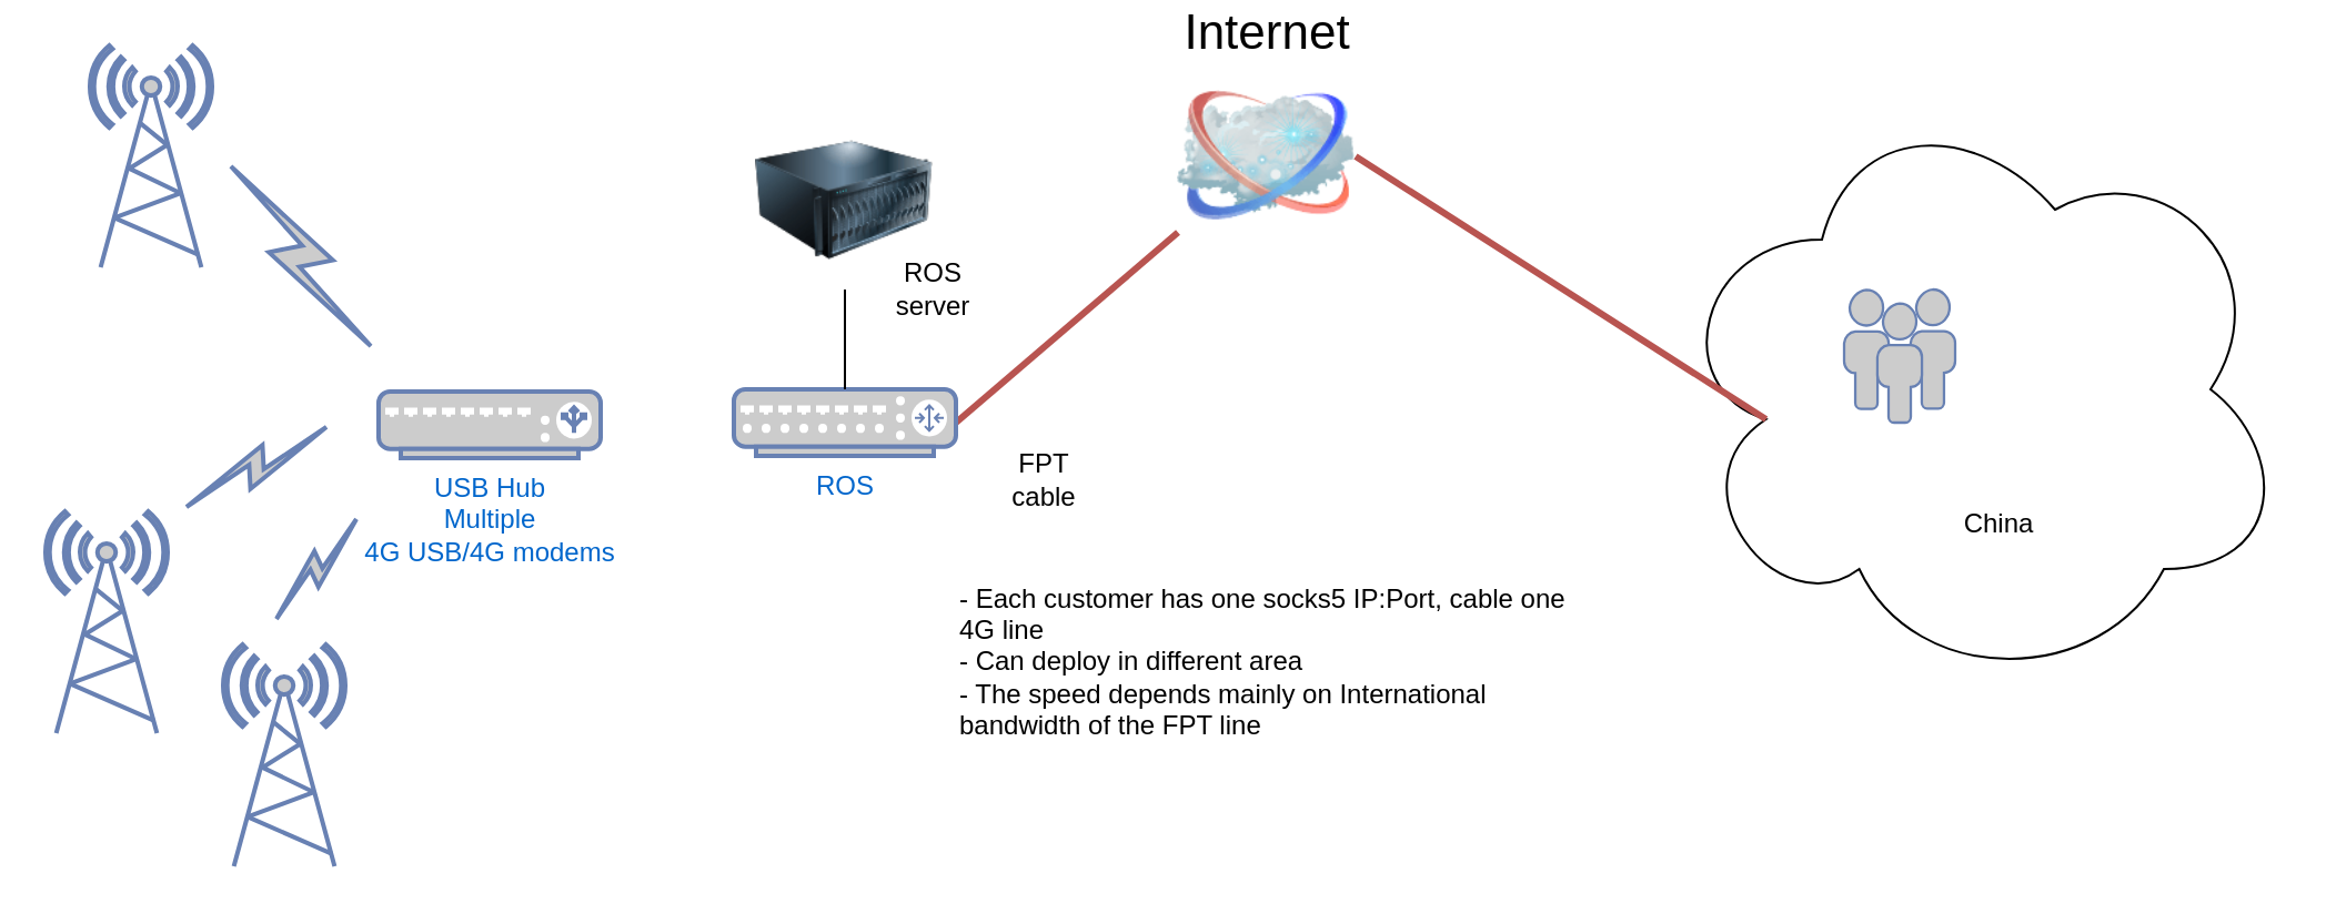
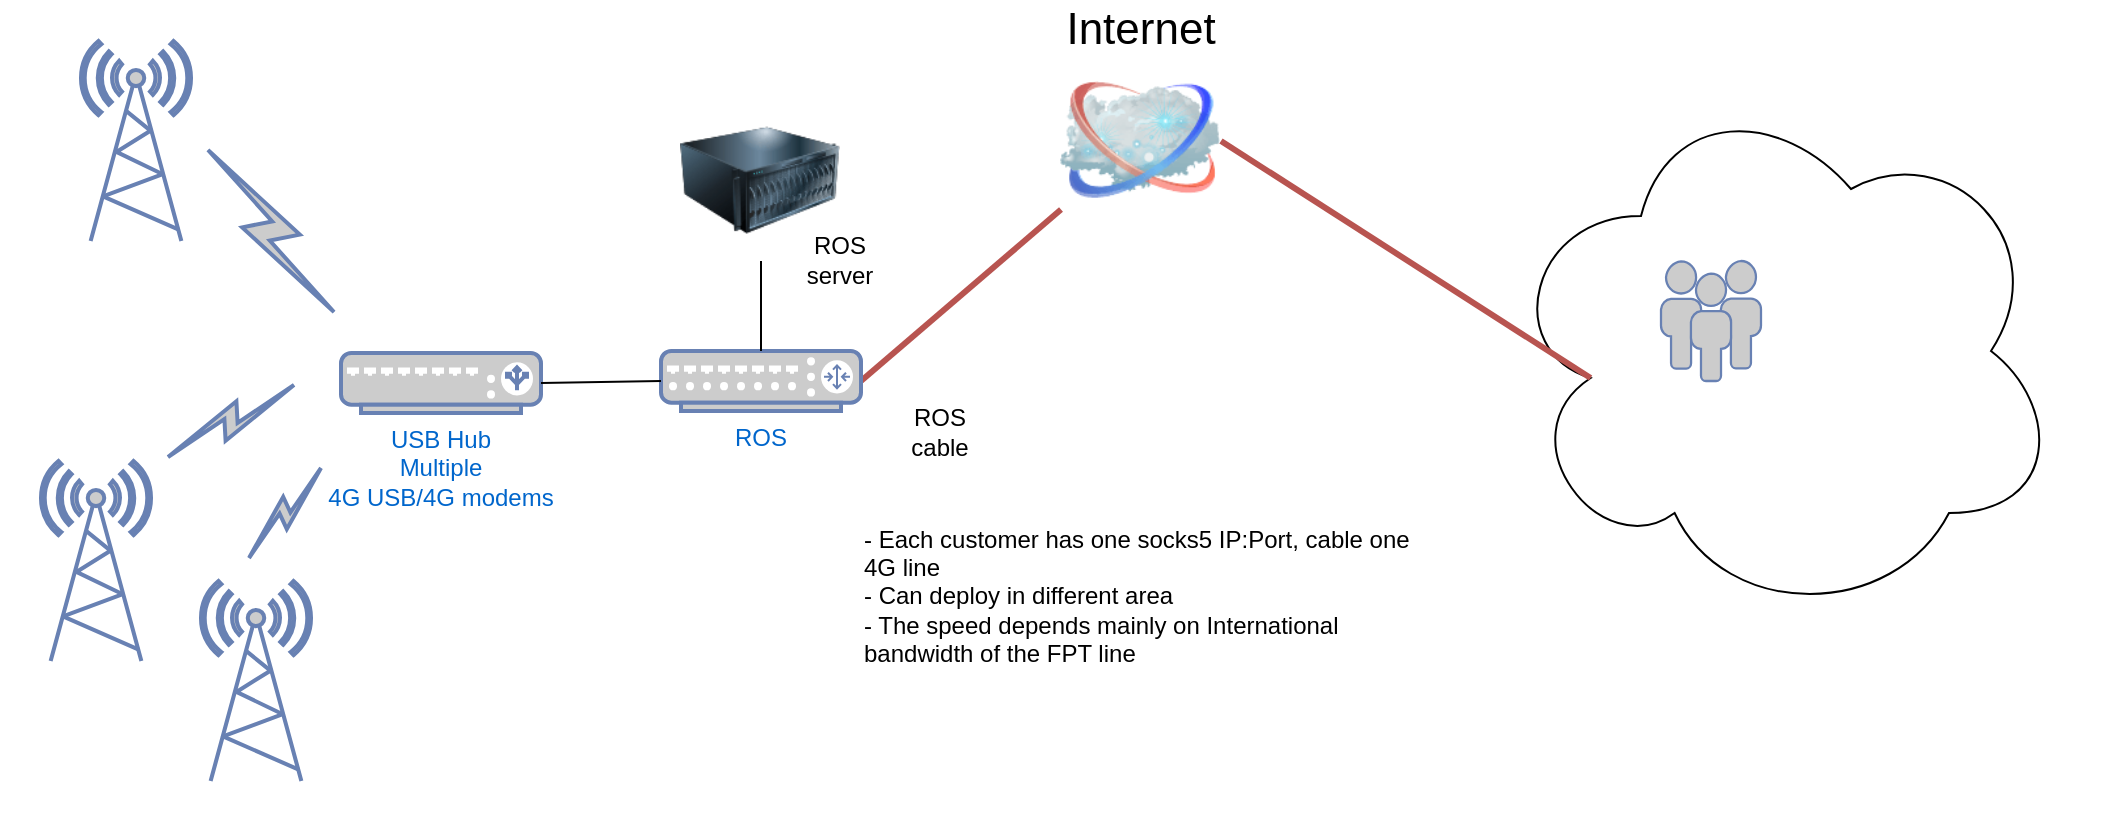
+ <mxCell id="8" value="" style="endArrow=none;html=1;entryX=0;entryY=0.5;entryDx=0;entryDy=0;entryPerimeter=0;exitX=1;exitY=0.5;exitDx=0;exitDy=0;exitPerimeter=0;" edge="1" parent="1" source="5" target="7"><mxGeometry width="50" height="50" relative="1" as="geometry"><mxPoint x="240" y="150" as="sourcePoint" /><mxPoint x="290" y="100" as="targetPoint" /></mxGeometry></mxCell>
- <mxCell id="17" value="FPT cable" style="text;html=1;strokeColor=none;fillColor=none;align=center;verticalAlign=middle;whiteSpace=wrap;rounded=0;" vertex="1" parent="1"><mxGeometry x="450" y="206" width="40" height="20" as="geometry" /></mxCell>
+ <mxCell id="17" value="ROS cable" style="text;html=1;strokeColor=none;fillColor=none;align=center;verticalAlign=middle;whiteSpace=wrap;rounded=0;" vertex="1" parent="1"><mxGeometry x="450" y="206" width="40" height="20" as="geometry" /></mxCell>
- <mxCell id="19" value="China" style="text;html=1;strokeColor=none;fillColor=none;align=center;verticalAlign=middle;whiteSpace=wrap;rounded=0;" vertex="1" parent="1"><mxGeometry x="880" y="226" width="40" height="20" as="geometry" /></mxCell>
